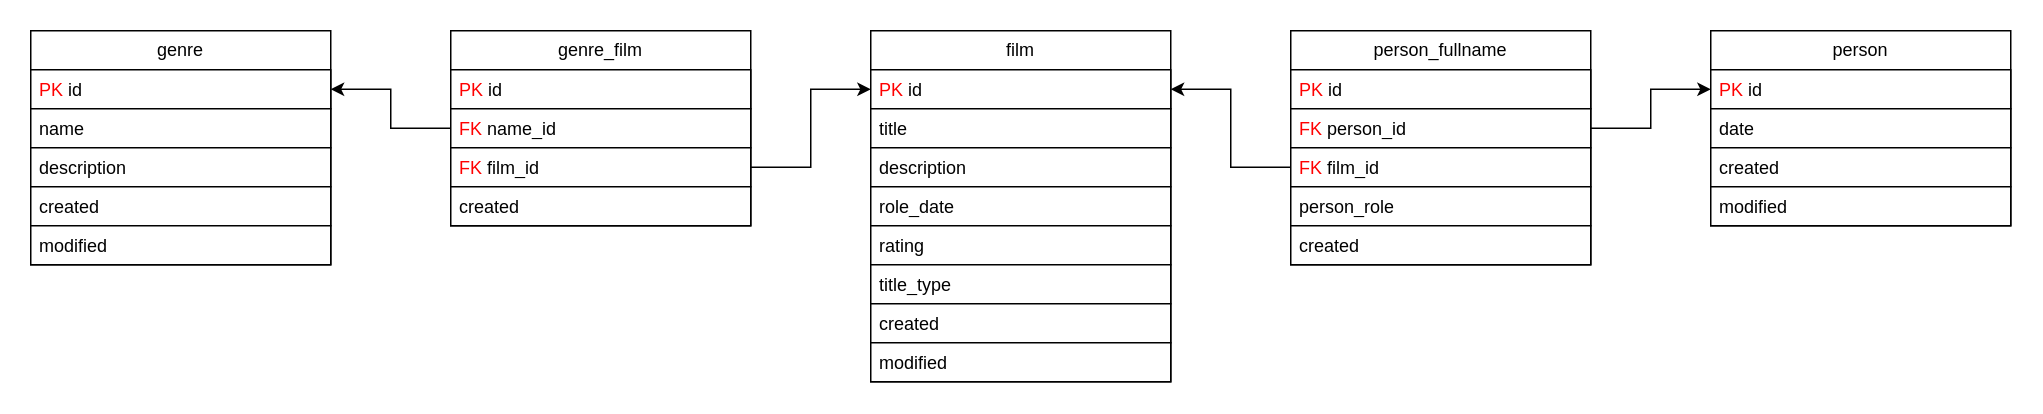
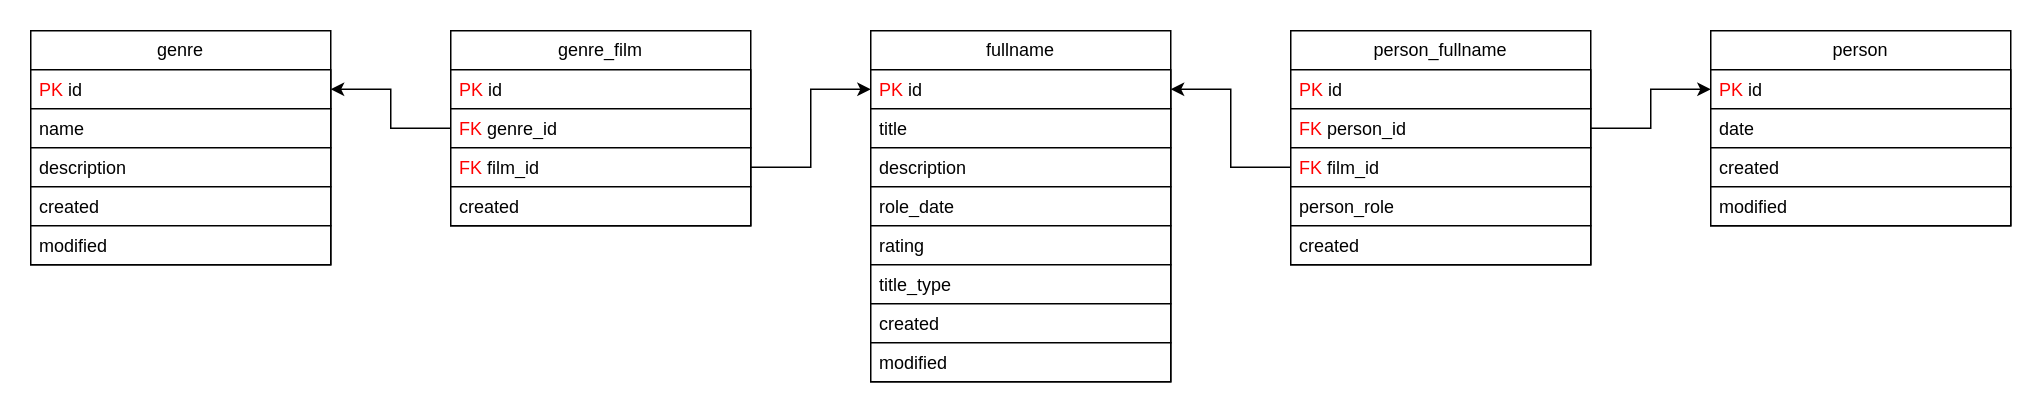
- <mxCell id="2" value="film" style="swimlane;fontStyle=0;childLayout=stackLayout;horizontal=1;startSize=26;fillColor=default;horizontalStack=0;resizeParent=1;resizeParentMax=0;resizeLast=0;collapsible=1;marginBottom=0;whiteSpace=wrap;html=1;" parent="1" vertex="1"><mxGeometry x="580" y="20" width="200" height="234" as="geometry" /></mxCell>
+ <mxCell id="2" value="fullname" style="swimlane;fontStyle=0;childLayout=stackLayout;horizontal=1;startSize=26;fillColor=default;horizontalStack=0;resizeParent=1;resizeParentMax=0;resizeLast=0;collapsible=1;marginBottom=0;whiteSpace=wrap;html=1;" parent="1" vertex="1"><mxGeometry x="580" y="20" width="200" height="234" as="geometry" /></mxCell>
- <mxCell id="25" value="&lt;font color=&quot;#ff0000&quot;&gt;FK&amp;nbsp;&lt;/font&gt;name_id" style="text;strokeColor=default;fillColor=default;align=left;verticalAlign=top;spacingLeft=4;spacingRight=4;overflow=hidden;rotatable=0;points=[[0,0.5],[1,0.5]];portConstraint=eastwest;whiteSpace=wrap;html=1;" parent="23" vertex="1"><mxGeometry y="52" width="200" height="26" as="geometry" /></mxCell>
+ <mxCell id="25" value="&lt;font color=&quot;#ff0000&quot;&gt;FK&amp;nbsp;&lt;/font&gt;genre_id" style="text;strokeColor=default;fillColor=default;align=left;verticalAlign=top;spacingLeft=4;spacingRight=4;overflow=hidden;rotatable=0;points=[[0,0.5],[1,0.5]];portConstraint=eastwest;whiteSpace=wrap;html=1;" parent="23" vertex="1"><mxGeometry y="52" width="200" height="26" as="geometry" /></mxCell>
